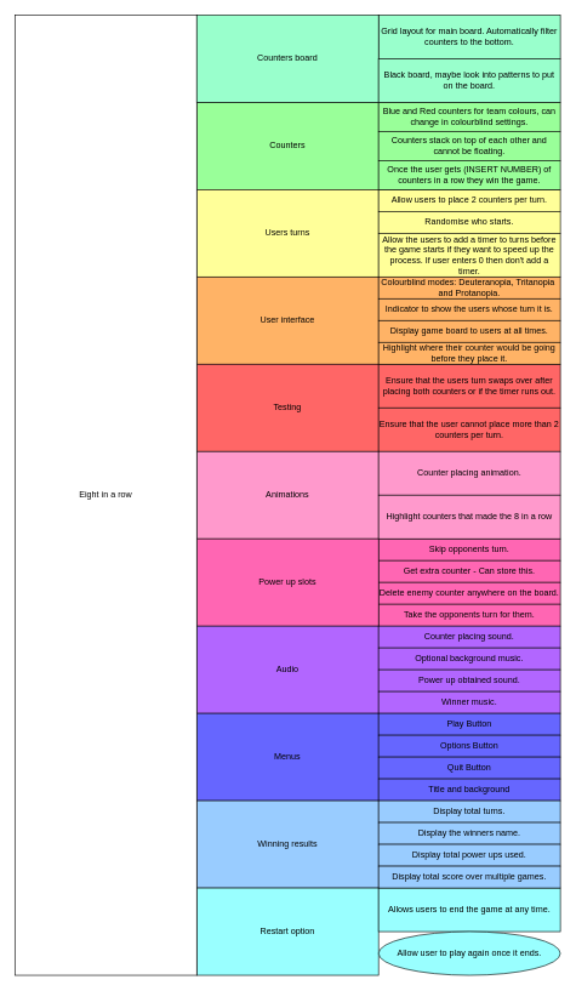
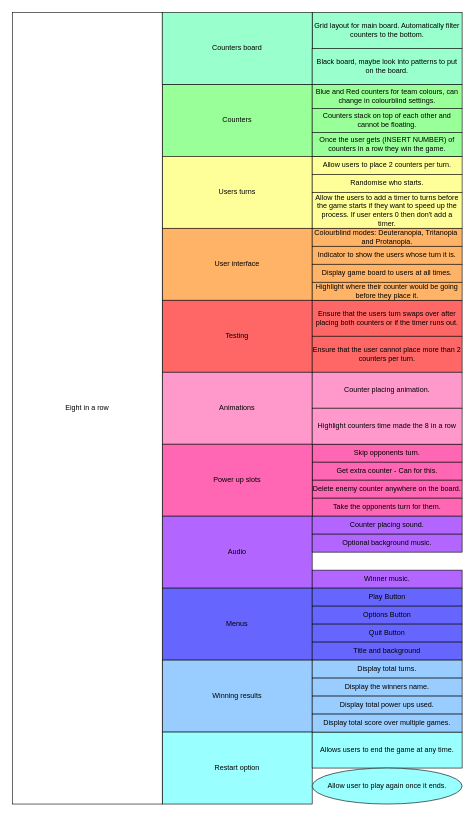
- <mxCell id="22" value="Highlight counters that made the 8 in a row" style="rounded=0;whiteSpace=wrap;html=1;fillColor=#FF99CC;" parent="1" vertex="1"><mxGeometry x="520" y="680" width="250" height="60" as="geometry" /></mxCell>
+ <mxCell id="22" value="Highlight counters time made the 8 in a row" style="rounded=0;whiteSpace=wrap;html=1;fillColor=#FF99CC;" parent="1" vertex="1"><mxGeometry x="520" y="680" width="250" height="60" as="geometry" /></mxCell>
- <mxCell id="13" value="Get extra counter - Can store this." style="rounded=0;whiteSpace=wrap;html=1;fillColor=#FF66B3;" parent="1" vertex="1"><mxGeometry x="520" y="770" width="250" height="30" as="geometry" /></mxCell>
+ <mxCell id="13" value="Get extra counter - Can for this." style="rounded=0;whiteSpace=wrap;html=1;fillColor=#FF66B3;" parent="1" vertex="1"><mxGeometry x="520" y="770" width="250" height="30" as="geometry" /></mxCell>
- <mxCell id="31" value="Power up obtained sound." style="rounded=0;whiteSpace=wrap;html=1;fillColor=#B266FF;" parent="1" vertex="1"><mxGeometry x="520" y="920" width="250" height="30" as="geometry" /></mxCell>
